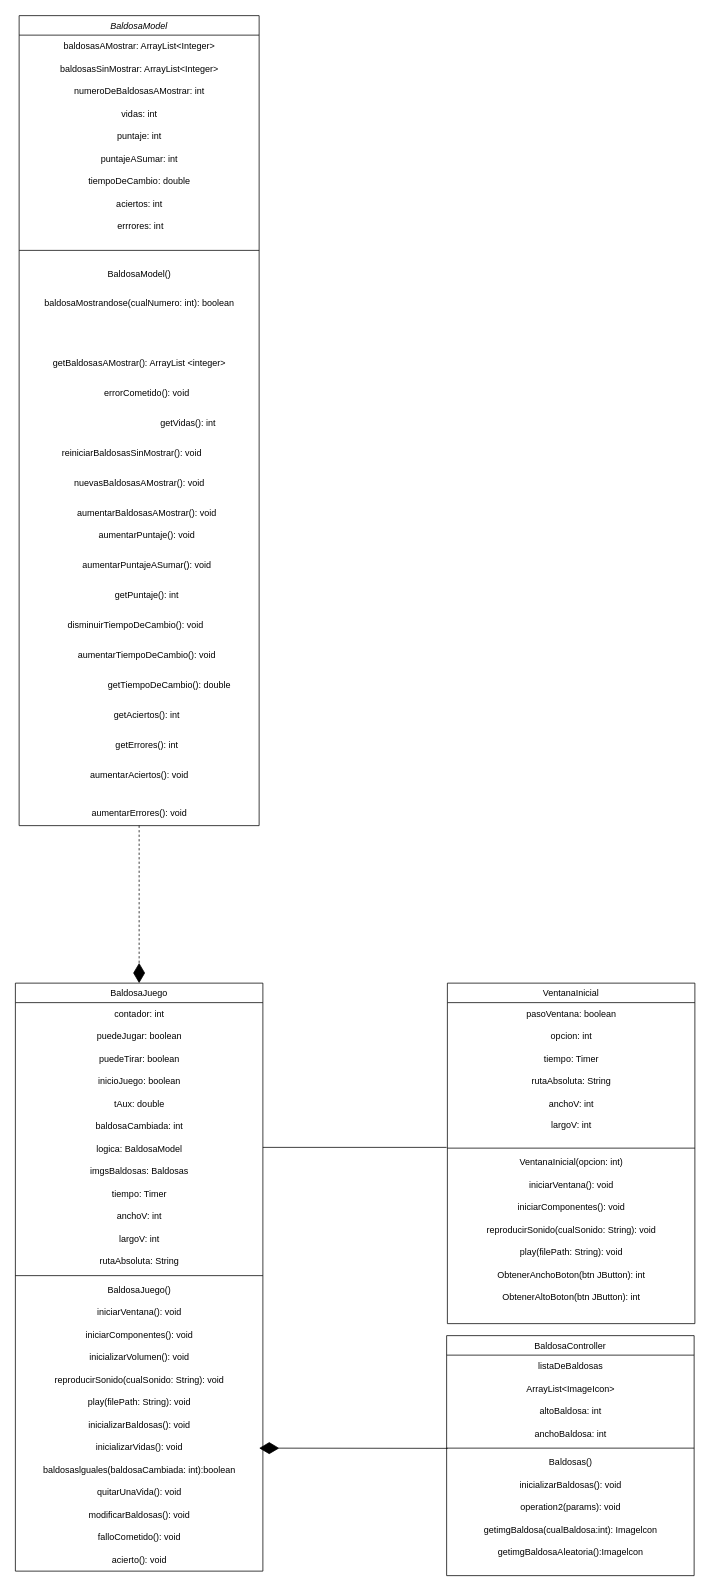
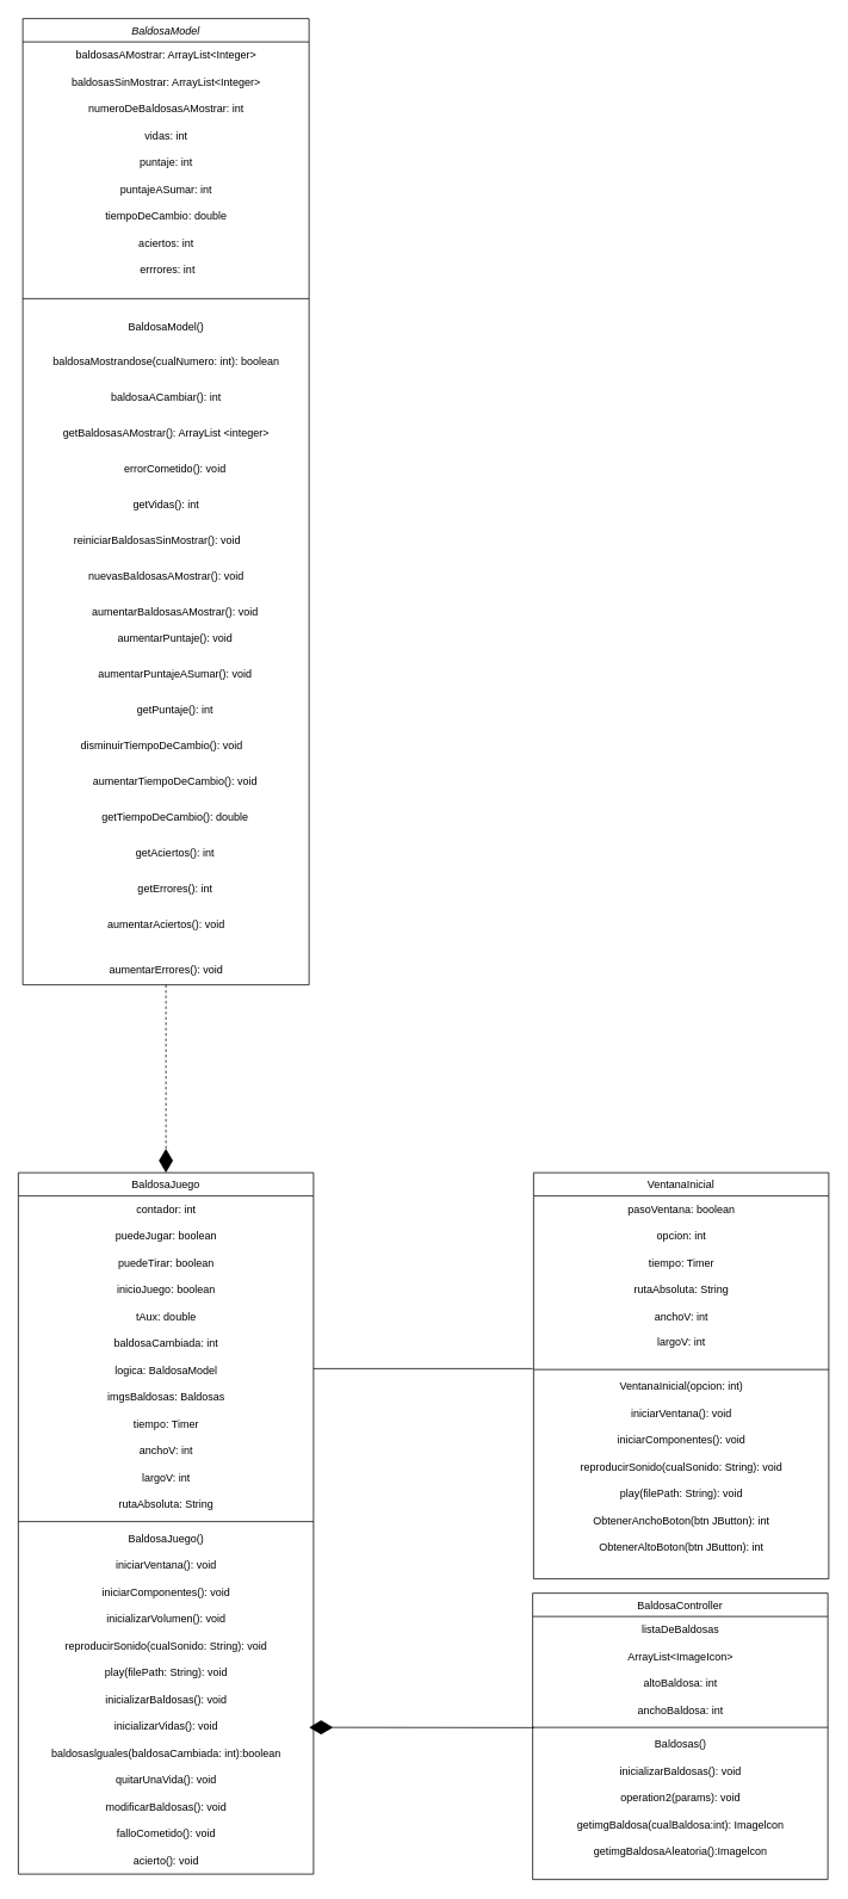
+ <mxCell id="42" value="baldosaACambiar(): int" style="text;html=1;align=center;verticalAlign=middle;resizable=0;points=[];autosize=1;strokeColor=none;fillColor=none;" vertex="1" parent="1"><mxGeometry x="110" y="428" width="150" height="30" as="geometry" /></mxCell>
- <mxCell id="45" value="getVidas(): int" style="text;html=1;align=center;verticalAlign=middle;resizable=0;points=[];autosize=1;strokeColor=none;fillColor=none;" vertex="1" parent="1"><mxGeometry x="200" y="548" width="100" height="30" as="geometry" /></mxCell>
+ <mxCell id="45" value="getVidas(): int" style="text;html=1;align=center;verticalAlign=middle;resizable=0;points=[];autosize=1;strokeColor=none;fillColor=none;" vertex="1" parent="1"><mxGeometry x="135" y="548" width="100" height="30" as="geometry" /></mxCell>
- <mxCell id="54" value="getTiempoDeCambio(): double" style="text;html=1;align=center;verticalAlign=middle;resizable=0;points=[];autosize=1;strokeColor=none;fillColor=none;" vertex="1" parent="1"><mxGeometry x="130" y="898" width="190" height="30" as="geometry" /></mxCell>
+ <mxCell id="54" value="getTiempoDeCambio(): double" style="text;html=1;align=center;verticalAlign=middle;resizable=0;points=[];autosize=1;strokeColor=none;fillColor=none;" vertex="1" parent="1"><mxGeometry x="100" y="898" width="190" height="30" as="geometry" /></mxCell>
